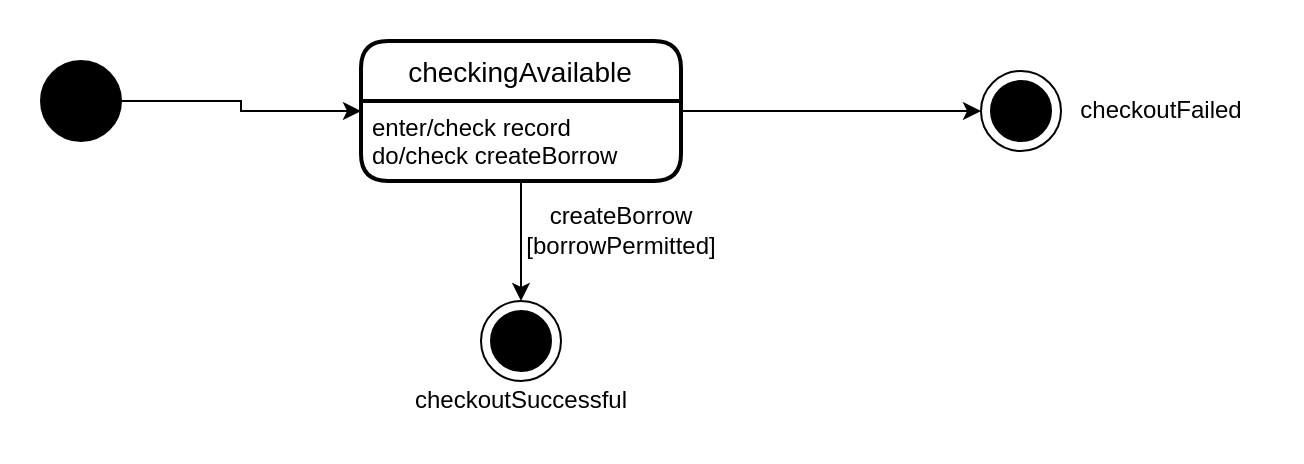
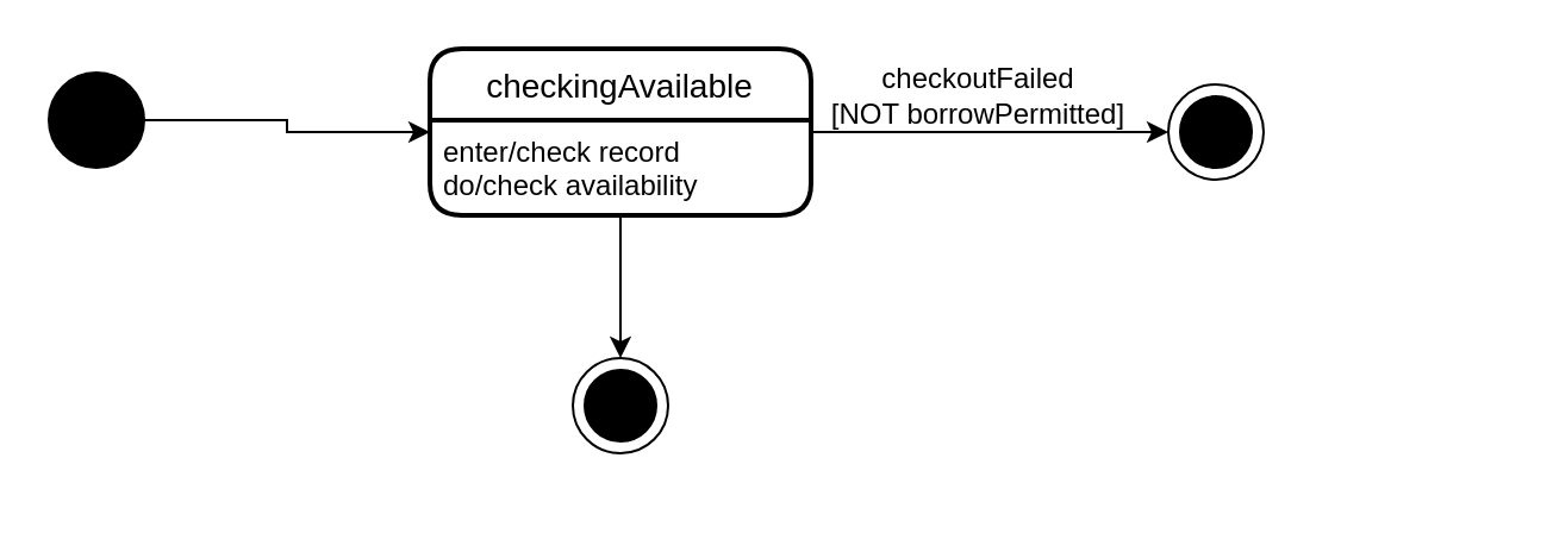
+ <mxCell id="20" value="checkoutFailed&lt;br&gt;[NOT borrowPermitted]" style="text;html=1;align=center;verticalAlign=middle;resizable=0;points=[];autosize=1;strokeColor=none;fillColor=none;" vertex="1" parent="1"><mxGeometry x="340" y="25" width="140" height="30" as="geometry" /></mxCell>
- <mxCell id="19" value="checkoutFailed" style="text;html=1;align=center;verticalAlign=middle;resizable=0;points=[];autosize=1;strokeColor=none;fillColor=none;" parent="15" vertex="1"><mxGeometry x="40" y="10" width="100" height="20" as="geometry" /></mxCell>
- <mxCell id="6" value="enter/check record&#10;do/check createBorrow" style="align=left;strokeColor=none;fillColor=none;spacingLeft=4;fontSize=12;verticalAlign=top;resizable=0;rotatable=0;part=1;" parent="4" vertex="1"><mxGeometry y="30" width="160" height="40" as="geometry" /></mxCell>
+ <mxCell id="6" value="enter/check record&#10;do/check availability" style="align=left;strokeColor=none;fillColor=none;spacingLeft=4;fontSize=12;verticalAlign=top;resizable=0;rotatable=0;part=1;" parent="4" vertex="1"><mxGeometry y="30" width="160" height="40" as="geometry" /></mxCell>
- <mxCell id="8" value="createBorrow&lt;br&gt;[borrowPermitted]" style="text;html=1;align=center;verticalAlign=middle;resizable=0;points=[];autosize=1;strokeColor=none;fillColor=none;" parent="1" vertex="1"><mxGeometry x="255" y="100" width="110" height="30" as="geometry" /></mxCell>
- <mxCell id="14" value="checkoutSuccessful" style="text;html=1;align=center;verticalAlign=middle;resizable=0;points=[];autosize=1;strokeColor=none;fillColor=none;" parent="10" vertex="1"><mxGeometry y="40" width="120" height="20" as="geometry" /></mxCell>
